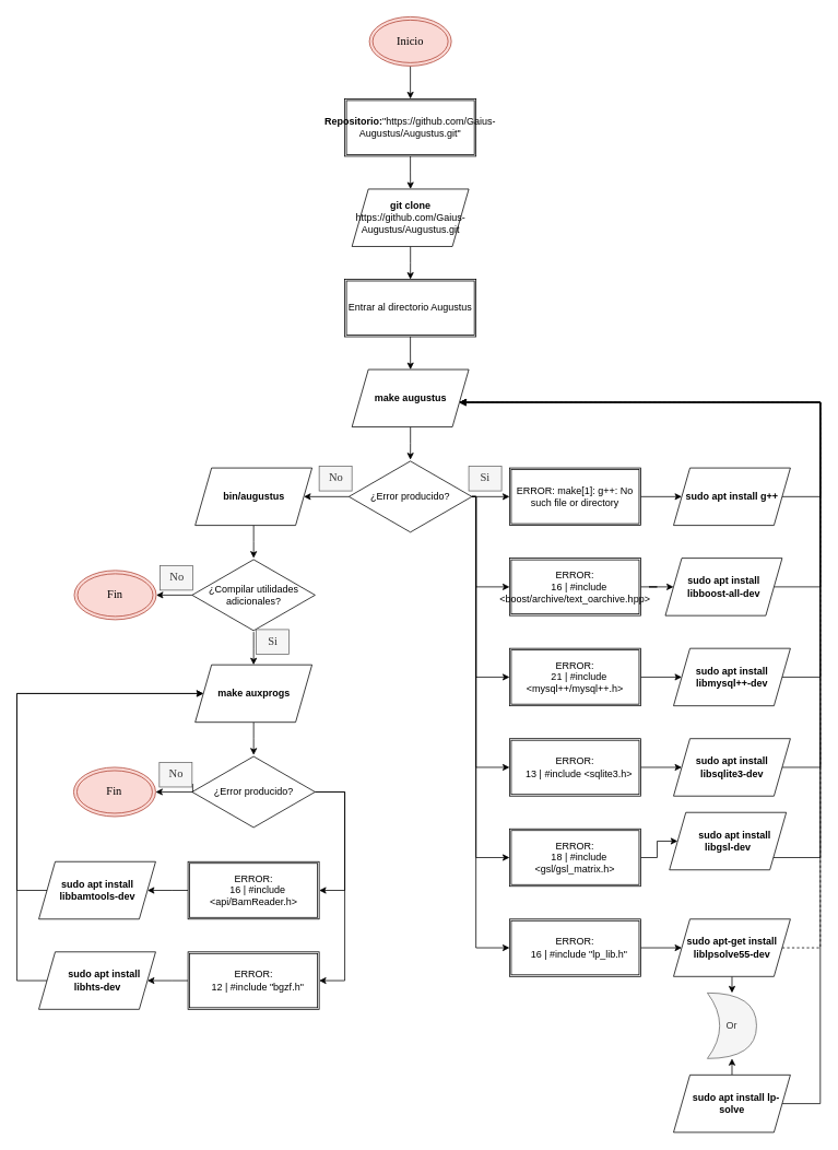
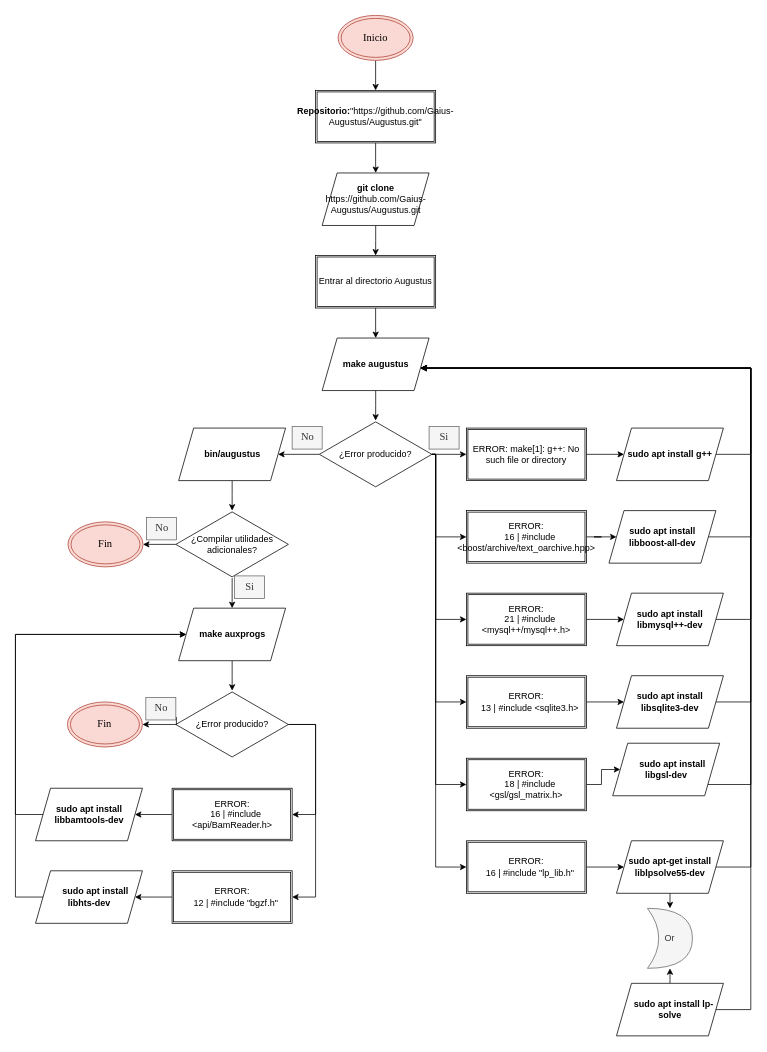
- <mxCell id="39" style="edgeStyle=orthogonalEdgeStyle;rounded=0;orthogonalLoop=1;jettySize=auto;html=1;dashed=1;" edge="1" parent="1" source="40" target="7"><mxGeometry relative="1" as="geometry"><Array as="points"><mxPoint x="1000" y="1155" /><mxPoint x="1000" y="490" /></Array></mxGeometry></mxCell>
+ <mxCell id="39" style="edgeStyle=orthogonalEdgeStyle;rounded=0;orthogonalLoop=1;jettySize=auto;html=1;" edge="1" parent="1" source="40" target="7"><mxGeometry relative="1" as="geometry"><Array as="points"><mxPoint x="1000" y="1155" /><mxPoint x="1000" y="490" /></Array></mxGeometry></mxCell>
